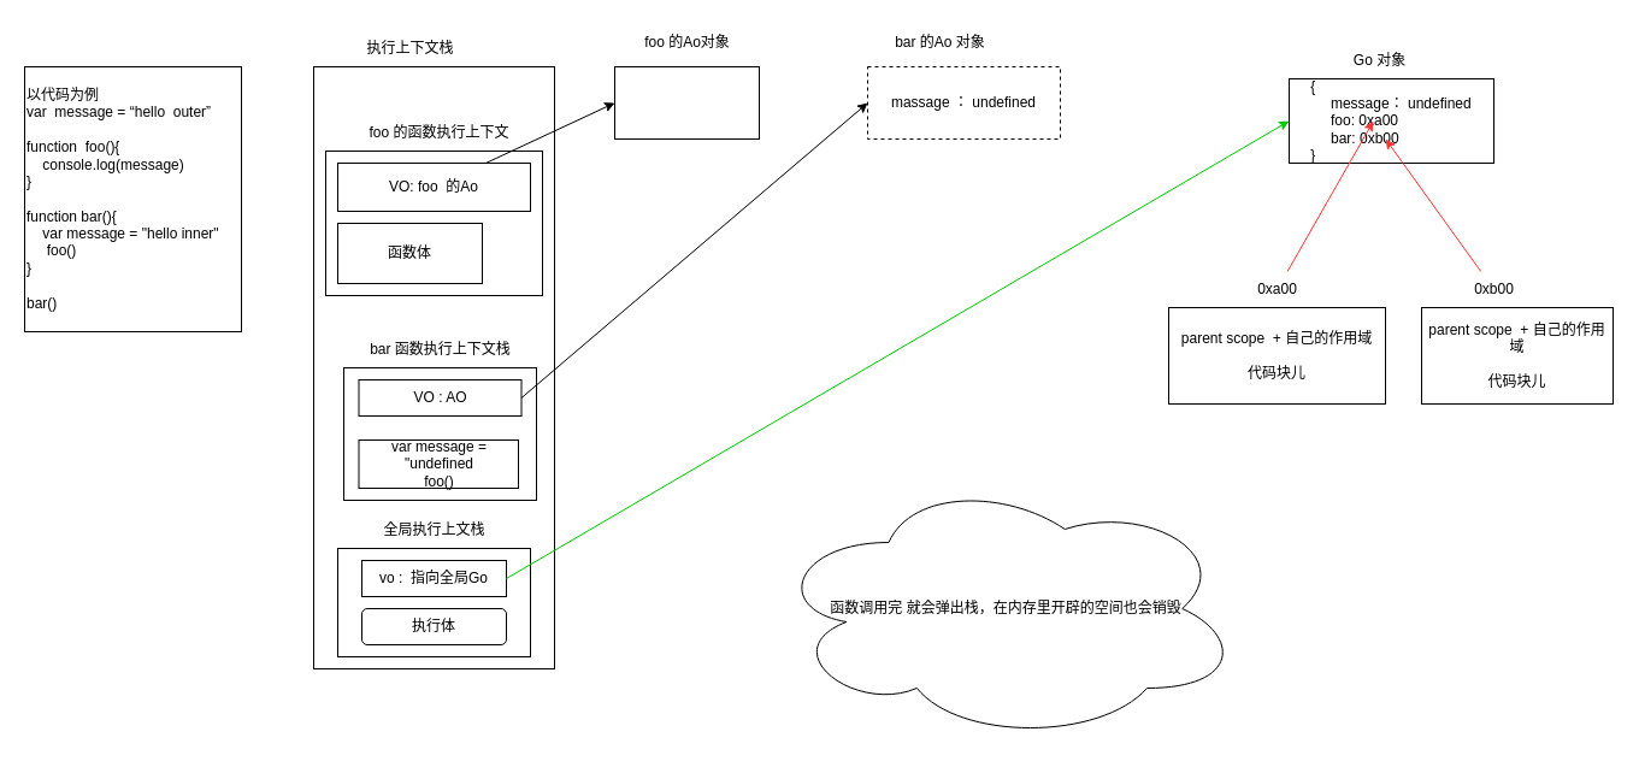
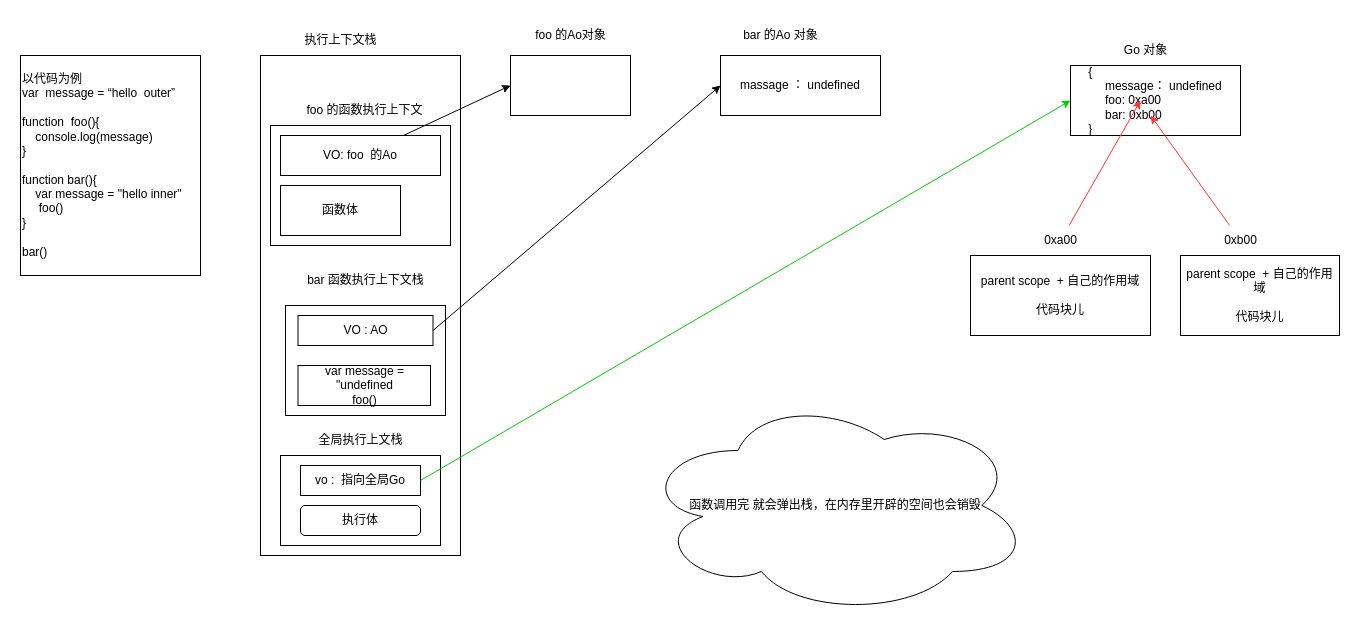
- <mxCell id="23" value="massage ： undefined" style="whiteSpace=wrap;html=1;dashed=1;" parent="1" vertex="1"><mxGeometry x="720" y="55" width="160" height="60" as="geometry" /></mxCell>
+ <mxCell id="23" value="massage ： undefined" style="whiteSpace=wrap;html=1;" parent="1" vertex="1"><mxGeometry x="720" y="55" width="160" height="60" as="geometry" /></mxCell>
- <mxCell id="20" value="bar 函数执行上下文栈" style="text;html=1;align=center;verticalAlign=middle;resizable=0;points=[];autosize=1;strokeColor=none;fillColor=none;" parent="1" vertex="1"><mxGeometry x="295" y="275" width="140" height="30" as="geometry" /></mxCell>
+ <mxCell id="20" value="bar 函数执行上下文栈" style="text;html=1;align=center;verticalAlign=middle;resizable=0;points=[];autosize=1;strokeColor=none;fillColor=none;" parent="1" vertex="1"><mxGeometry x="295" y="265" width="140" height="30" as="geometry" /></mxCell>
